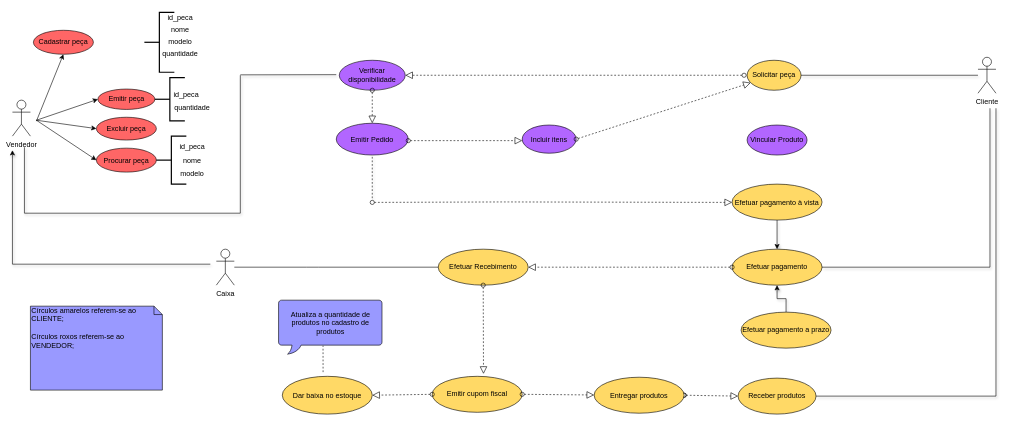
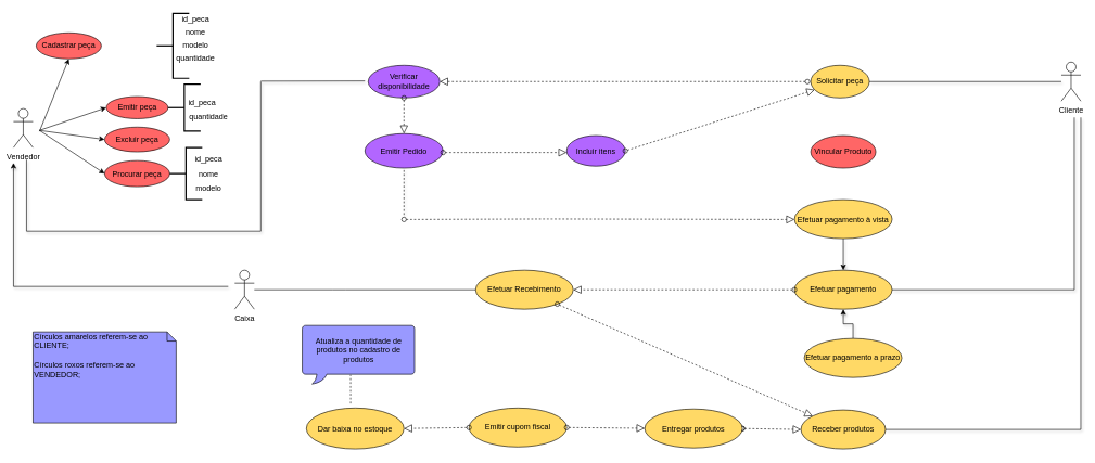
- <mxCell id="22" value="Vincular Produto" style="ellipse;whiteSpace=wrap;html=1;fillColor=#B266FF;" vertex="1" parent="1"><mxGeometry x="1245" y="208" width="100" height="50" as="geometry" /></mxCell>
+ <mxCell id="22" value="Vincular Produto" style="ellipse;whiteSpace=wrap;html=1;fillColor=#ff6666;" vertex="1" parent="1"><mxGeometry x="1245" y="208" width="100" height="50" as="geometry" /></mxCell>
- <mxCell id="35" value="" style="startArrow=oval;startFill=0;startSize=7;endArrow=block;endFill=0;endSize=10;dashed=1;html=1;entryX=0.57;entryY=-0.067;entryDx=0;entryDy=0;entryPerimeter=0;" edge="1" parent="1" source="29" target="30"><mxGeometry width="100" relative="1" as="geometry"><mxPoint x="1120" y="540" as="sourcePoint" /><mxPoint x="880" y="540" as="targetPoint" /></mxGeometry></mxCell>
+ <mxCell id="35" value="" style="startArrow=oval;startFill=0;startSize=7;endArrow=block;endFill=0;endSize=10;dashed=1;html=1;" edge="1" parent="1" source="29" target="28"><mxGeometry width="100" relative="1" as="geometry"><mxPoint x="1120" y="540" as="sourcePoint" /><mxPoint x="880" y="540" as="targetPoint" /></mxGeometry></mxCell>
